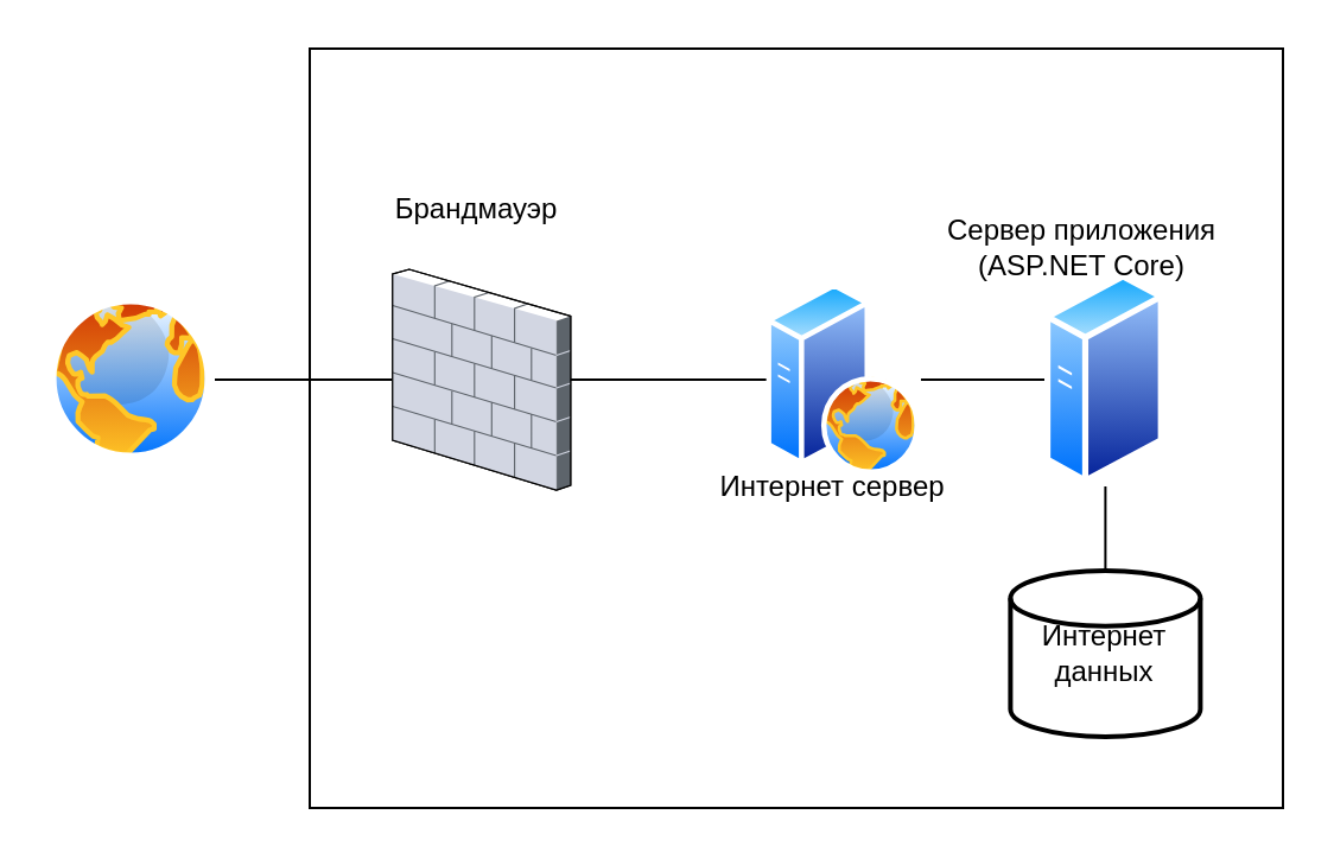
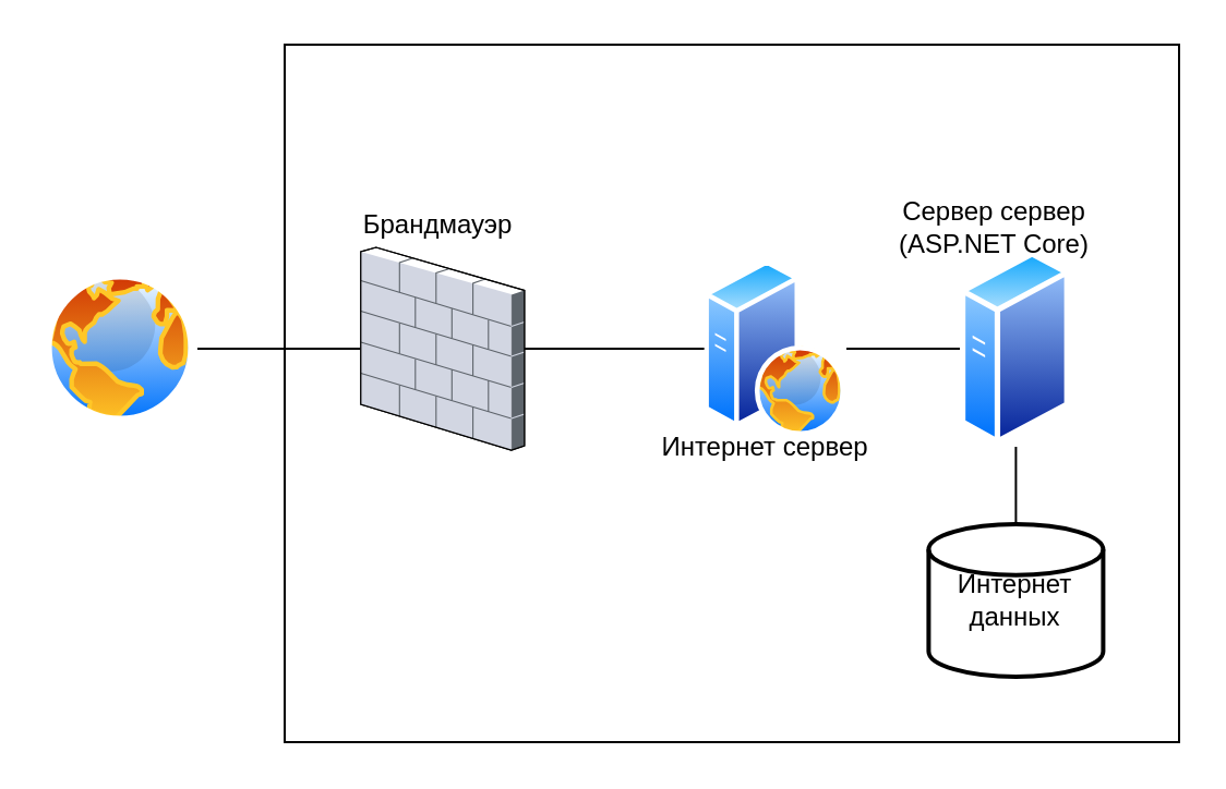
- <mxCell id="13" value="Брандмауэр" style="text;html=1;align=center;verticalAlign=middle;resizable=0;points=[];autosize=1;" vertex="1" parent="1"><mxGeometry x="160" y="78" width="80" height="20" as="geometry" /></mxCell>
+ <mxCell id="13" value="Брандмауэр" style="text;html=1;align=center;verticalAlign=middle;resizable=0;points=[];autosize=1;" vertex="1" parent="1"><mxGeometry x="160" y="93" width="80" height="20" as="geometry" /></mxCell>
- <mxCell id="12" value="Сервер приложения&lt;br&gt;(ASP.NET Core)" style="text;html=1;align=center;verticalAlign=middle;resizable=0;points=[];autosize=1;" vertex="1" parent="1"><mxGeometry x="390" y="89" width="130" height="30" as="geometry" /></mxCell>
+ <mxCell id="12" value="Сервер сервер&lt;br&gt;(ASP.NET Core)" style="text;html=1;align=center;verticalAlign=middle;resizable=0;points=[];autosize=1;" vertex="1" parent="1"><mxGeometry x="390" y="89" width="130" height="30" as="geometry" /></mxCell>
